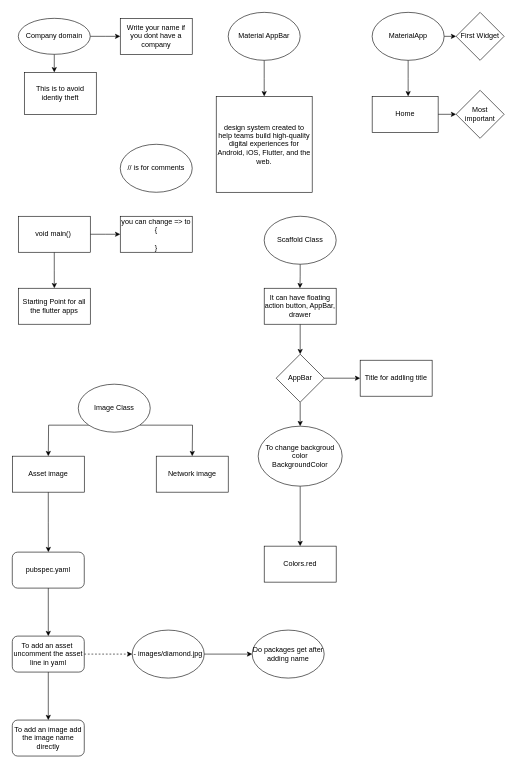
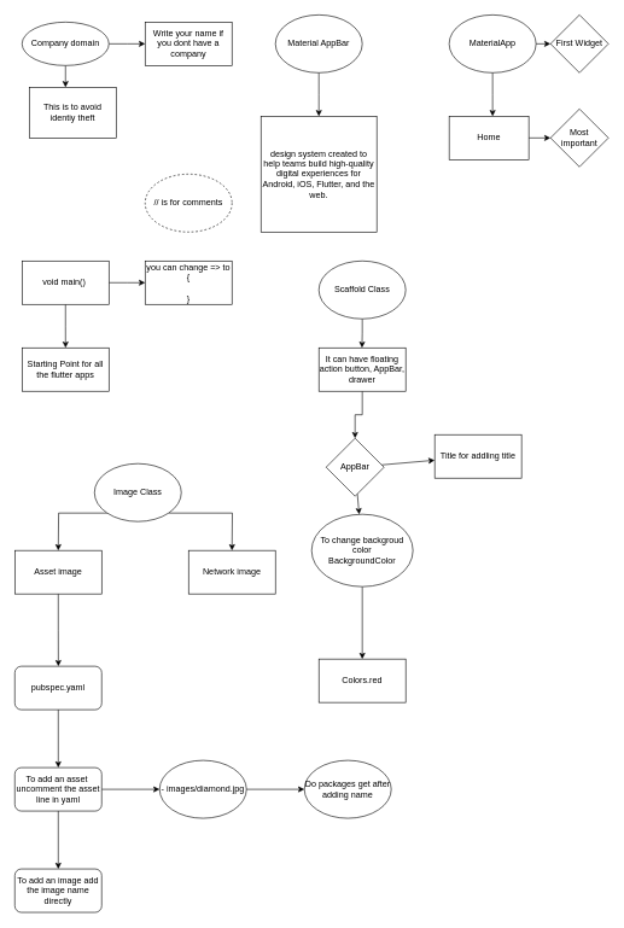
- <mxCell id="22" value="// is for comments" style="ellipse;whiteSpace=wrap;html=1;" vertex="1" parent="1"><mxGeometry x="200" y="240" width="120" height="80" as="geometry" /></mxCell>
+ <mxCell id="22" value="// is for comments" style="ellipse;whiteSpace=wrap;html=1;dashed=1;" vertex="1" parent="1"><mxGeometry x="200" y="240" width="120" height="80" as="geometry" /></mxCell>
- <mxCell id="29" value="AppBar" style="rhombus;whiteSpace=wrap;html=1;" vertex="1" parent="1"><mxGeometry x="460" y="590" width="80" height="80" as="geometry" /></mxCell>
+ <mxCell id="29" value="AppBar" style="rhombus;whiteSpace=wrap;html=1;" vertex="1" parent="1"><mxGeometry x="450" y="605" width="80" height="80" as="geometry" /></mxCell>
- <mxCell id="42" value="" style="edgeStyle=orthogonalEdgeStyle;rounded=0;orthogonalLoop=1;jettySize=auto;html=1;dashed=1;" edge="1" parent="1" source="44" target="46"><mxGeometry relative="1" as="geometry" /></mxCell>
+ <mxCell id="42" value="" style="edgeStyle=orthogonalEdgeStyle;rounded=0;orthogonalLoop=1;jettySize=auto;html=1;" edge="1" parent="1" source="44" target="46"><mxGeometry relative="1" as="geometry" /></mxCell>
